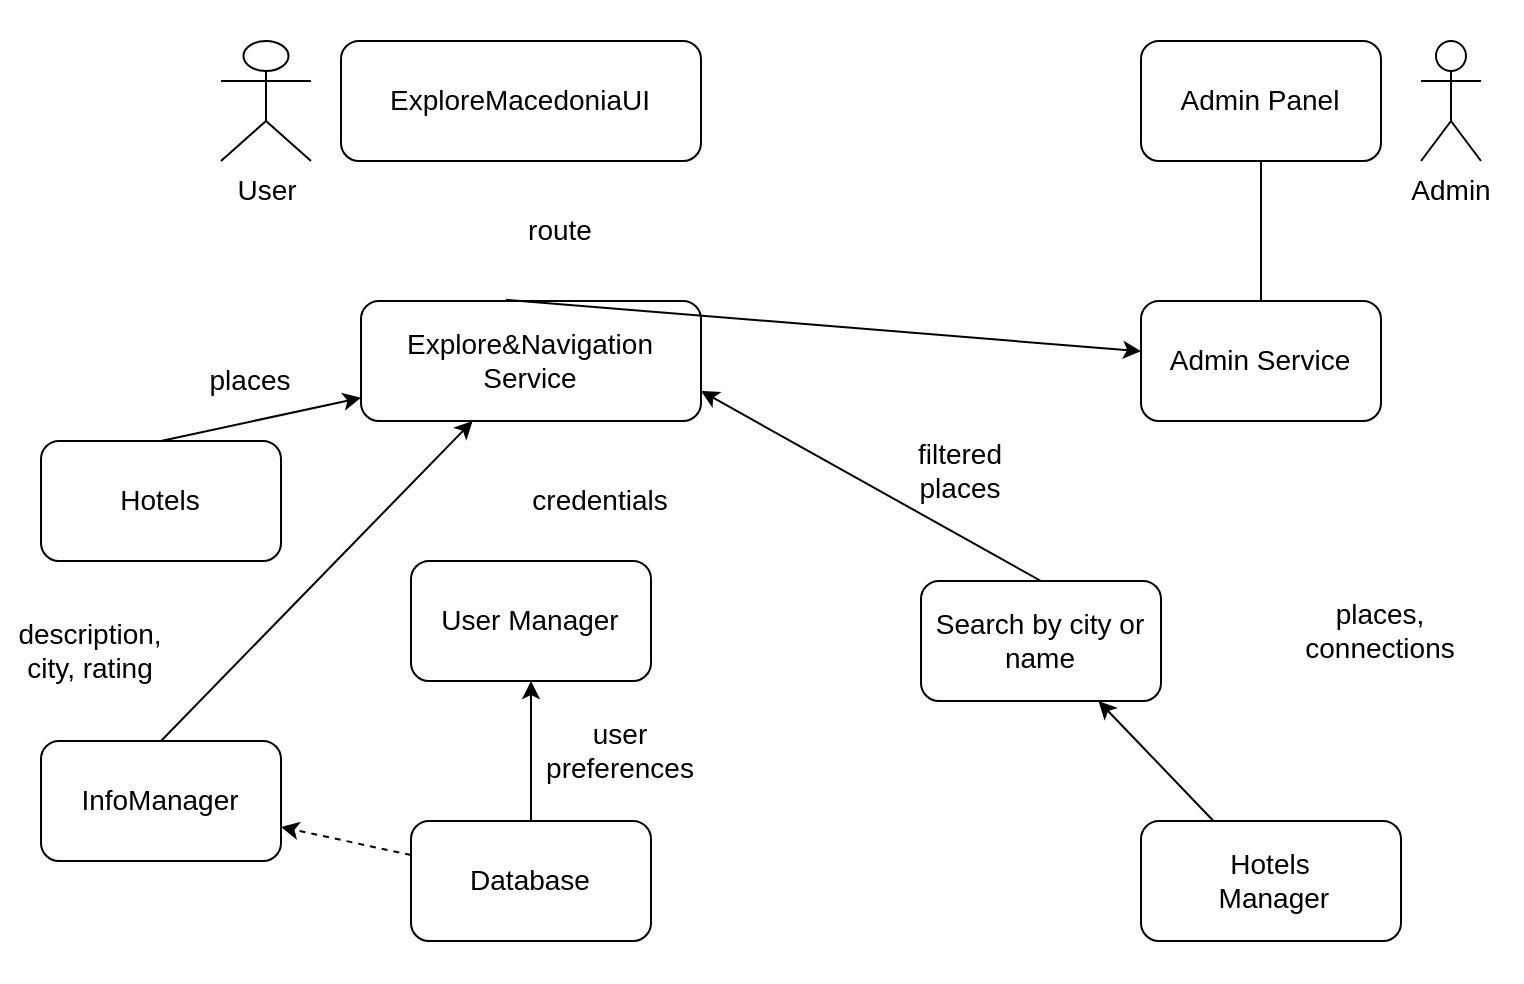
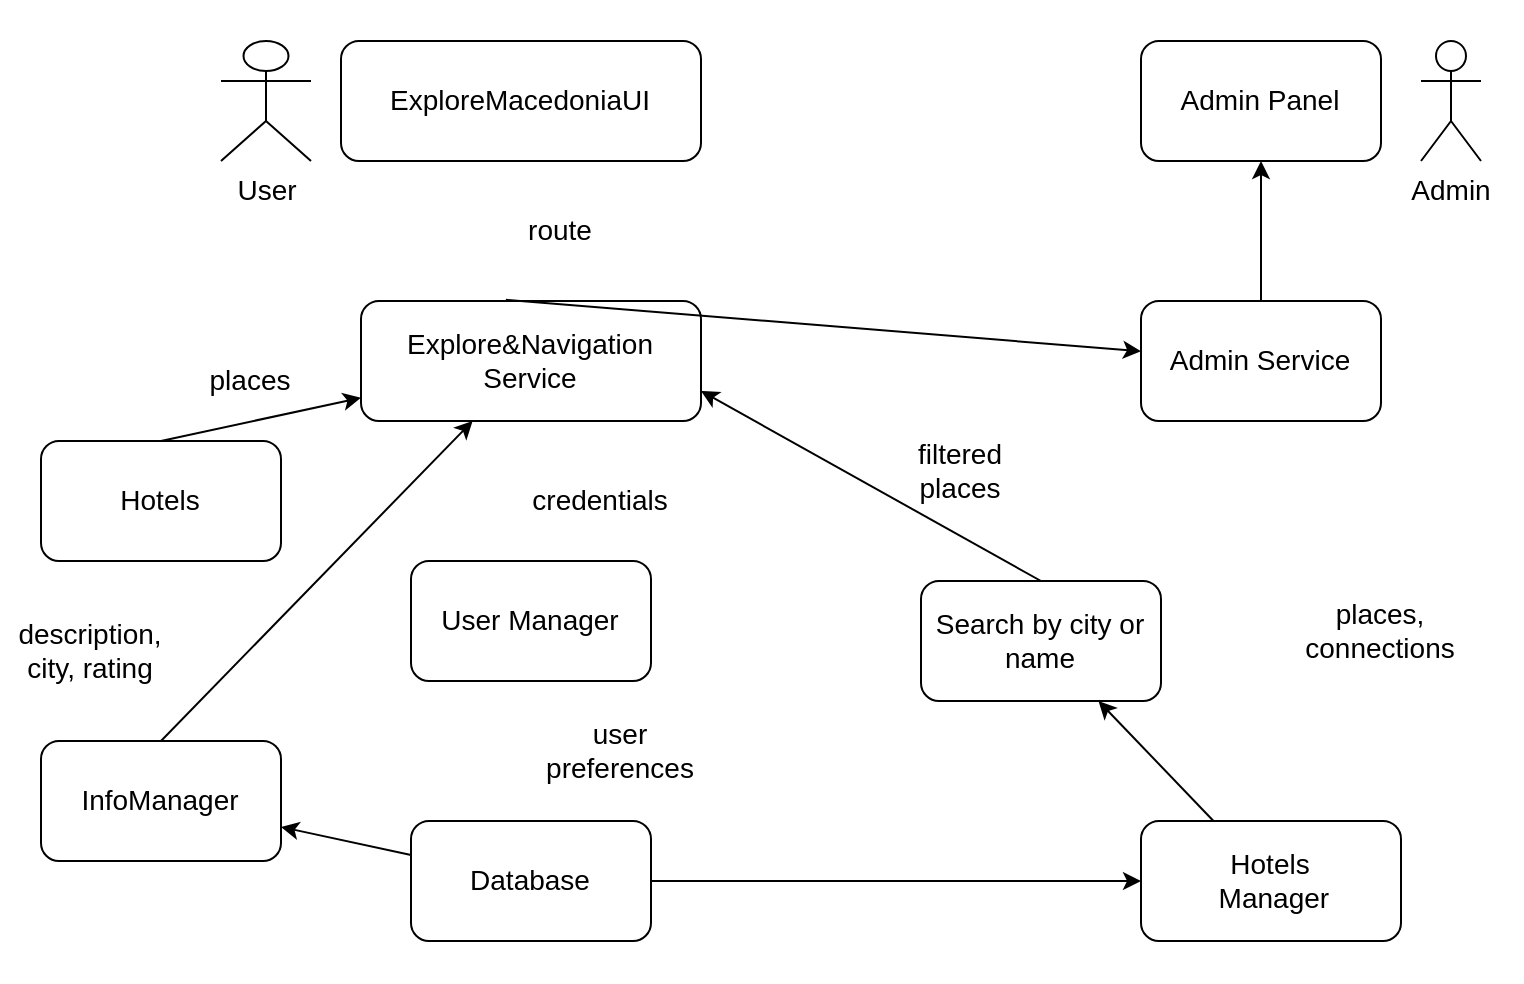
- <mxCell id="18" value="" style="endArrow=none;html=1;rounded=0;fontSize=14;" edge="1" parent="1" source="15" target="13"><mxGeometry width="50" height="50" relative="1" as="geometry"><mxPoint x="580" y="140" as="sourcePoint" /><mxPoint x="400" y="220" as="targetPoint" /></mxGeometry></mxCell>
+ <mxCell id="18" value="" style="endArrow=classic;html=1;rounded=0;fontSize=14;" edge="1" parent="1" source="15" target="13"><mxGeometry width="50" height="50" relative="1" as="geometry"><mxPoint x="580" y="140" as="sourcePoint" /><mxPoint x="400" y="220" as="targetPoint" /></mxGeometry></mxCell>
- <mxCell id="8" value="" style="endArrow=classic;html=1;rounded=0;fontSize=14;" edge="1" parent="1" source="6" target="7"><mxGeometry width="50" height="50" relative="1" as="geometry"><mxPoint x="213.636" y="430" as="sourcePoint" /><mxPoint x="136.364" y="380" as="targetPoint" /></mxGeometry></mxCell>
+ <mxCell id="8" value="" style="endArrow=classic;html=1;rounded=0;fontSize=14;" edge="1" parent="1" source="6" target="14"><mxGeometry width="50" height="50" relative="1" as="geometry"><mxPoint x="213.636" y="430" as="sourcePoint" /><mxPoint x="136.364" y="380" as="targetPoint" /></mxGeometry></mxCell>
- <mxCell id="10" value="" style="endArrow=classic;html=1;rounded=0;fontSize=14;dashed=1;" edge="1" parent="1" source="6" target="16"><mxGeometry width="50" height="50" relative="1" as="geometry"><mxPoint x="350" y="280" as="sourcePoint" /><mxPoint x="150" y="380" as="targetPoint" /></mxGeometry></mxCell>
+ <mxCell id="10" value="" style="endArrow=classic;html=1;rounded=0;fontSize=14;" edge="1" parent="1" source="6" target="16"><mxGeometry width="50" height="50" relative="1" as="geometry"><mxPoint x="350" y="280" as="sourcePoint" /><mxPoint x="150" y="380" as="targetPoint" /></mxGeometry></mxCell>
